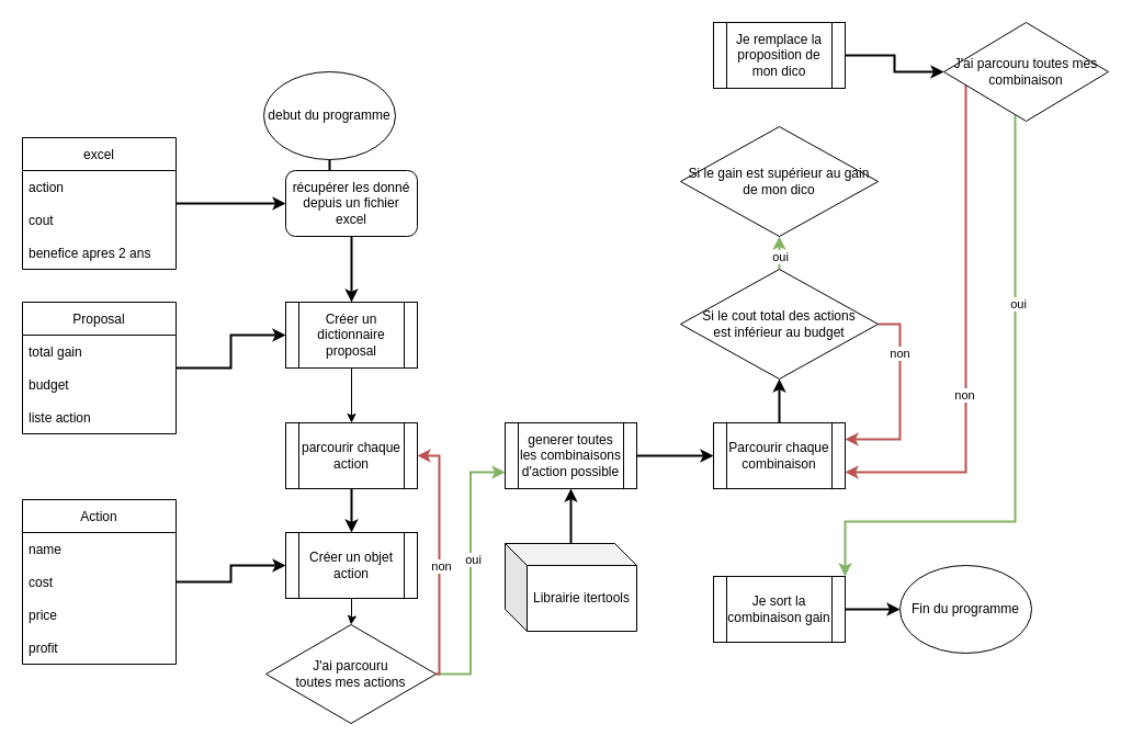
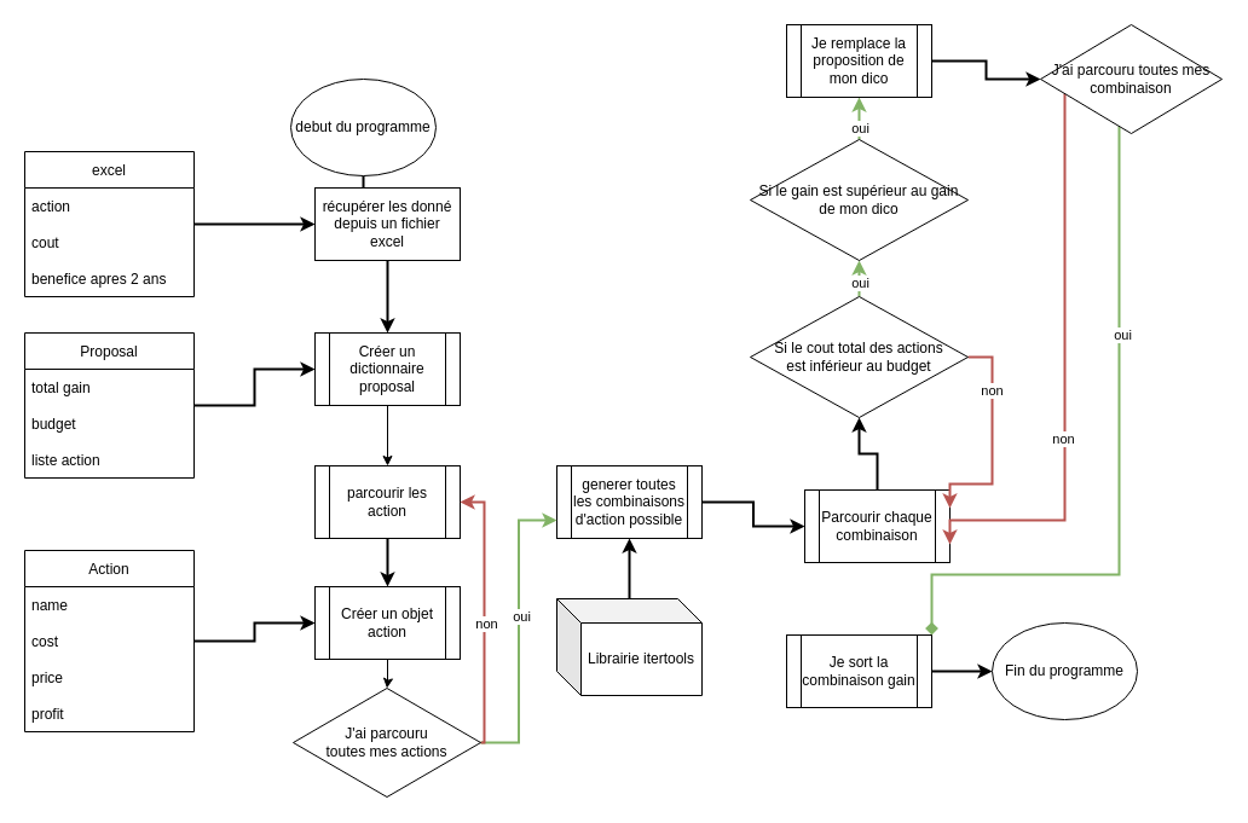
+ <mxCell id="39" style="edgeStyle=orthogonalEdgeStyle;rounded=0;orthogonalLoop=1;jettySize=auto;html=1;entryX=0.5;entryY=1;entryDx=0;entryDy=0;fontSize=12;strokeWidth=2;fillColor=#d5e8d4;strokeColor=#82b366;" parent="1" source="41" target="43" edge="1"><mxGeometry relative="1" as="geometry" /></mxCell>
+ <mxCell id="40" value="oui" style="edgeLabel;html=1;align=center;verticalAlign=middle;resizable=0;points=[];" vertex="1" connectable="0" parent="39"><mxGeometry x="0.28" y="-1" relative="1" as="geometry"><mxPoint x="-1" y="9" as="offset" /></mxGeometry></mxCell>
- <mxCell id="5" value="récupérer les donné depuis un fichier excel" style="whiteSpace=wrap;html=1;rounded=1;" parent="1" vertex="1"><mxGeometry x="260" y="155" width="120" height="60" as="geometry" /></mxCell>
+ <mxCell id="5" value="récupérer les donné depuis un fichier excel" style="rounded=0;whiteSpace=wrap;html=1;" parent="1" vertex="1"><mxGeometry x="260" y="155" width="120" height="60" as="geometry" /></mxCell>
- <mxCell id="19" value="parcourir chaque action" style="shape=process;whiteSpace=wrap;html=1;backgroundOutline=1;" parent="1" vertex="1"><mxGeometry x="260" y="385" width="120" height="60" as="geometry" /></mxCell>
+ <mxCell id="19" value="parcourir les action" style="shape=process;whiteSpace=wrap;html=1;backgroundOutline=1;" parent="1" vertex="1"><mxGeometry x="260" y="385" width="120" height="60" as="geometry" /></mxCell>
- <mxCell id="33" value="Parcourir chaque combinaison" style="shape=process;whiteSpace=wrap;html=1;backgroundOutline=1;" parent="1" vertex="1"><mxGeometry x="650" y="385" width="120" height="60" as="geometry" /></mxCell>
+ <mxCell id="33" value="Parcourir chaque combinaison" style="shape=process;whiteSpace=wrap;html=1;backgroundOutline=1;" parent="1" vertex="1"><mxGeometry x="665" y="405" width="120" height="60" as="geometry" /></mxCell>
- <mxCell id="52" style="edgeStyle=orthogonalEdgeStyle;rounded=0;orthogonalLoop=1;jettySize=auto;html=1;entryX=1;entryY=0;entryDx=0;entryDy=0;strokeWidth=2;fillColor=#d5e8d4;strokeColor=#82b366;" edge="1" parent="1" source="56" target="45"><mxGeometry relative="1" as="geometry"><Array as="points"><mxPoint x="925" y="475" /><mxPoint x="770" y="475" /></Array></mxGeometry></mxCell>
+ <mxCell id="52" style="edgeStyle=orthogonalEdgeStyle;rounded=0;orthogonalLoop=1;jettySize=auto;html=1;entryX=1;entryY=0;entryDx=0;entryDy=0;strokeWidth=2;fillColor=#d5e8d4;strokeColor=#82b366;endArrow=diamond;" edge="1" parent="1" source="56" target="45"><mxGeometry relative="1" as="geometry"><Array as="points"><mxPoint x="925" y="475" /><mxPoint x="770" y="475" /></Array></mxGeometry></mxCell>
